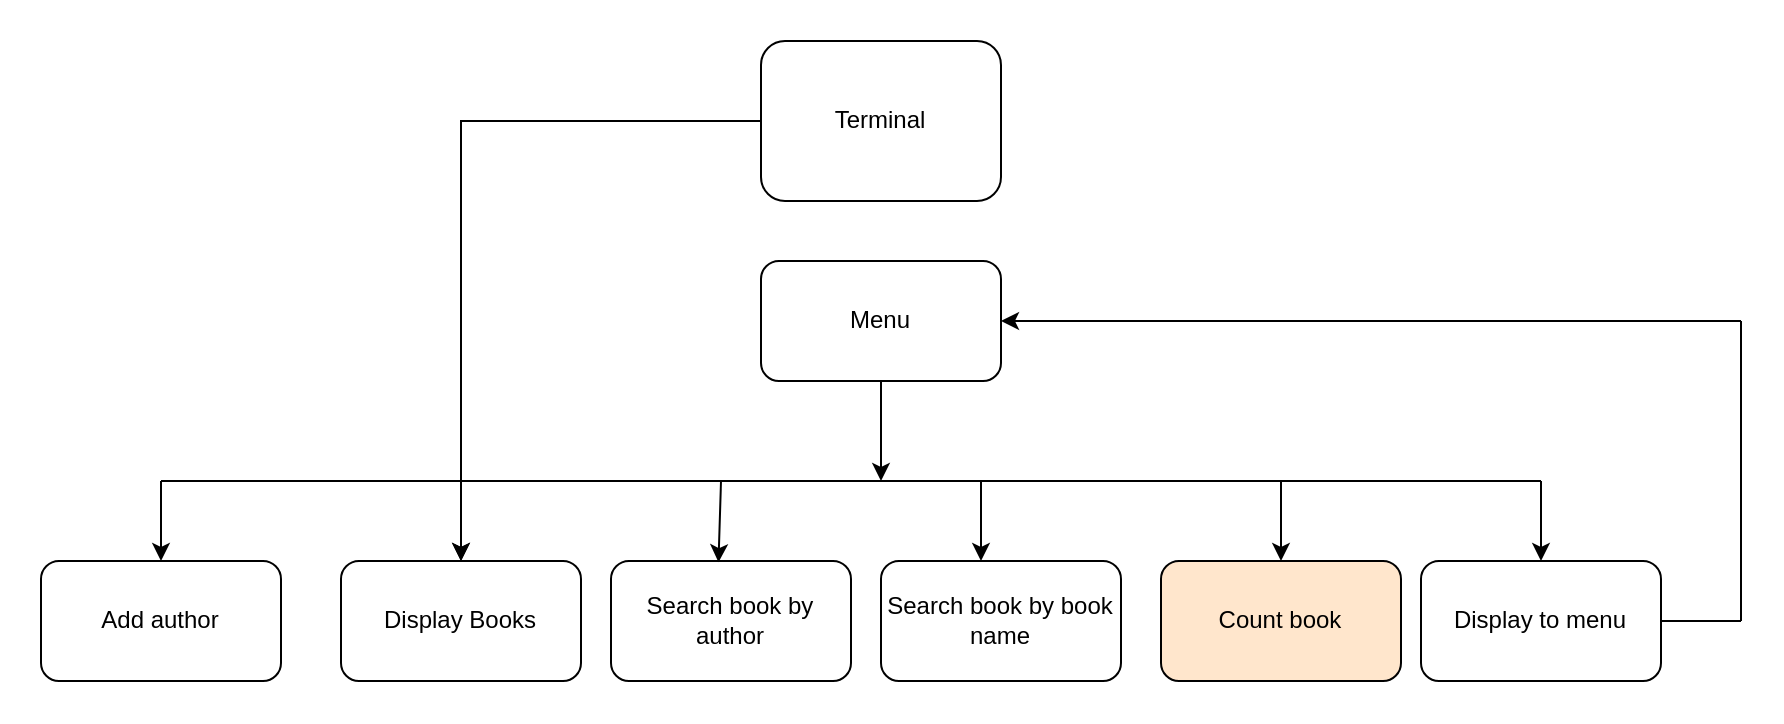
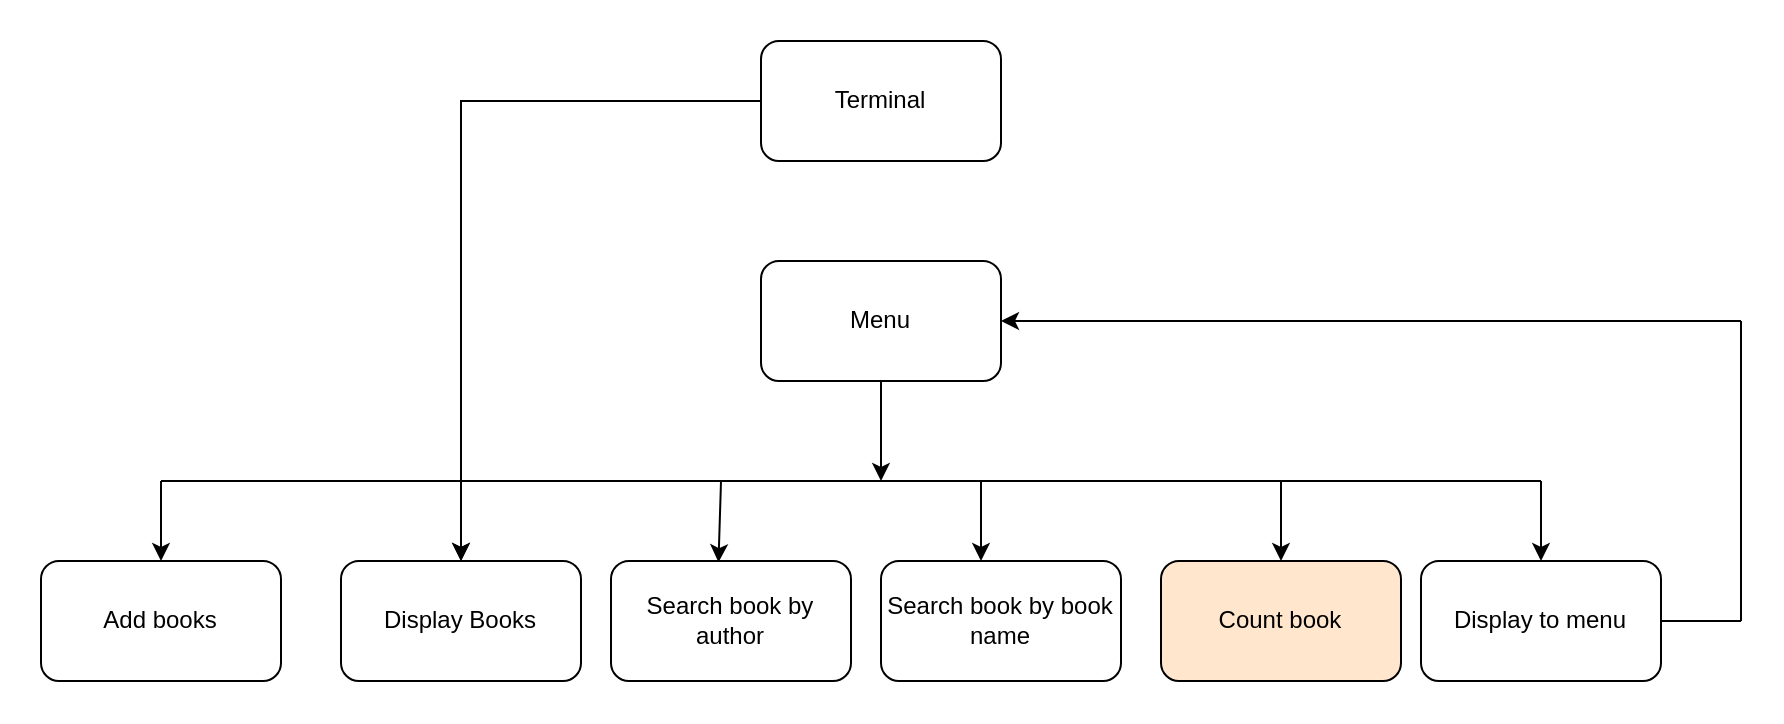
- <mxCell id="3" value="Terminal" style="rounded=1;whiteSpace=wrap;html=1;" vertex="1" parent="1"><mxGeometry x="380" y="20" width="120" height="80" as="geometry" /></mxCell>
+ <mxCell id="3" value="Terminal" style="rounded=1;whiteSpace=wrap;html=1;" vertex="1" parent="1"><mxGeometry x="380" y="20" width="120" height="60" as="geometry" /></mxCell>
- <mxCell id="5" value="Add author" style="rounded=1;whiteSpace=wrap;html=1;" vertex="1" parent="1"><mxGeometry x="20" y="280" width="120" height="60" as="geometry" /></mxCell>
+ <mxCell id="5" value="Add books" style="rounded=1;whiteSpace=wrap;html=1;" vertex="1" parent="1"><mxGeometry x="20" y="280" width="120" height="60" as="geometry" /></mxCell>
